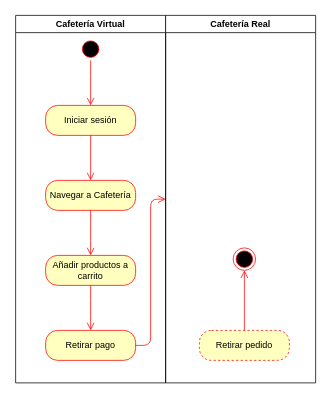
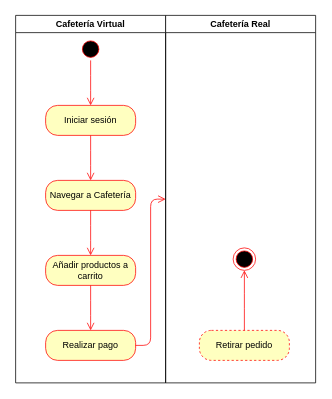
- <mxCell id="11" value="Retirar pago" style="rounded=1;whiteSpace=wrap;html=1;arcSize=40;fontColor=#000000;fillColor=#ffffc0;strokeColor=#ff0000;" vertex="1" parent="1"><mxGeometry x="60" y="440" width="120" height="40" as="geometry" /></mxCell>
+ <mxCell id="11" value="Realizar pago" style="rounded=1;whiteSpace=wrap;html=1;arcSize=40;fontColor=#000000;fillColor=#ffffc0;strokeColor=#ff0000;" vertex="1" parent="1"><mxGeometry x="60" y="440" width="120" height="40" as="geometry" /></mxCell>
